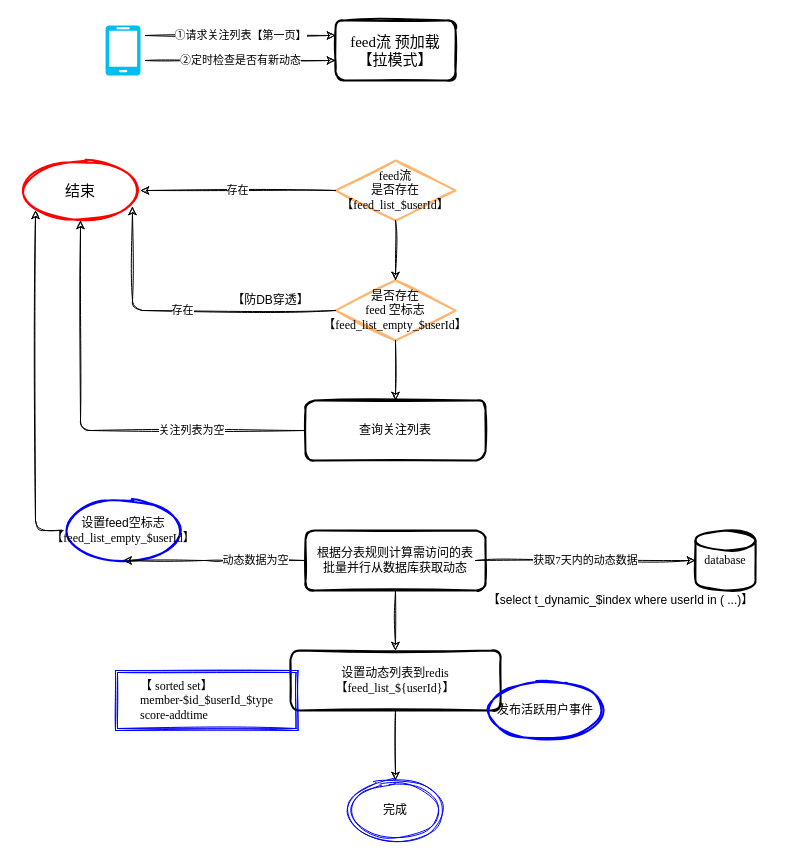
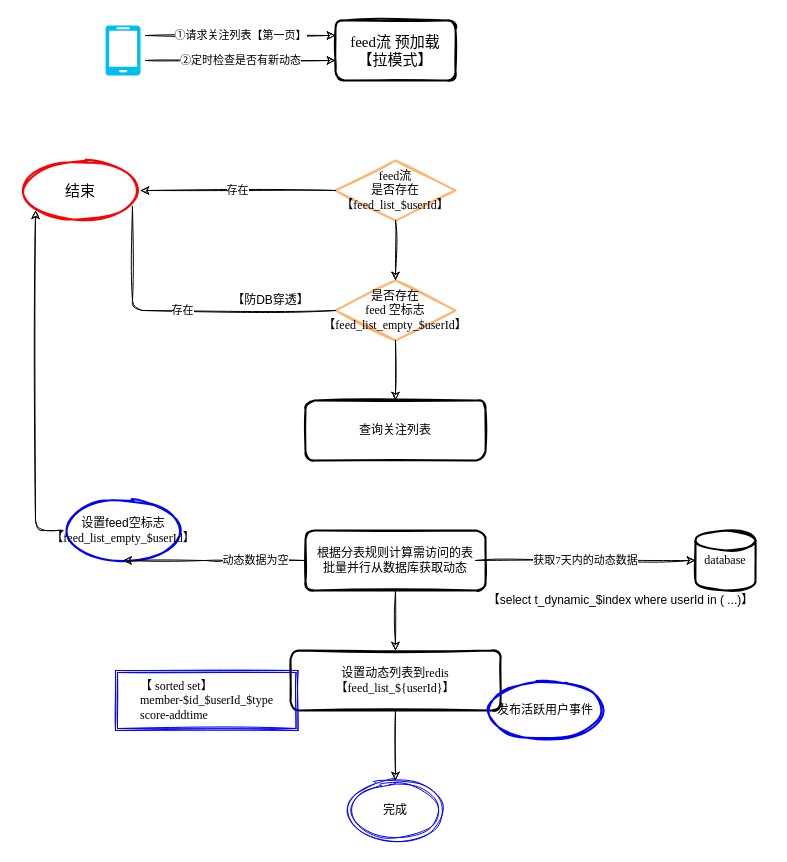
- <mxCell id="11" value="存在" style="endArrow=classic;html=1;entryX=0.933;entryY=0.767;entryDx=0;entryDy=0;sketch=1;exitX=0;exitY=0.5;exitDx=0;exitDy=0;edgeStyle=orthogonalEdgeStyle;entryPerimeter=0;" parent="1" source="9" target="7" edge="1"><mxGeometry width="50" height="50" relative="1" as="geometry"><mxPoint x="315" y="290" as="sourcePoint" /><mxPoint x="175" y="290" as="targetPoint" /></mxGeometry></mxCell>
+ <mxCell id="11" value="存在" style="endArrow=none;html=1;entryX=0.933;entryY=0.767;entryDx=0;entryDy=0;sketch=1;exitX=0;exitY=0.5;exitDx=0;exitDy=0;edgeStyle=orthogonalEdgeStyle;entryPerimeter=0;" parent="1" source="9" target="7" edge="1"><mxGeometry width="50" height="50" relative="1" as="geometry"><mxPoint x="315" y="290" as="sourcePoint" /><mxPoint x="175" y="290" as="targetPoint" /></mxGeometry></mxCell>
- <mxCell id="15" value="&lt;font face=&quot;Comic Sans MS&quot;&gt;关注列表为空&lt;/font&gt;" style="edgeStyle=elbowEdgeStyle;elbow=vertical;endArrow=classic;html=1;exitX=0;exitY=0.5;exitDx=0;exitDy=0;sketch=1;" parent="1" source="13" target="7" edge="1"><mxGeometry x="-0.474" width="50" height="50" relative="1" as="geometry"><mxPoint x="135" y="440" as="sourcePoint" /><mxPoint x="115" y="260" as="targetPoint" /><Array as="points"><mxPoint x="245" y="430" /><mxPoint x="155" y="260" /><mxPoint x="145" y="430" /><mxPoint x="175" y="370" /><mxPoint x="155" y="270" /><mxPoint x="165" y="220" /><mxPoint x="265" y="430" /><mxPoint x="185" y="380" /></Array><mxPoint as="offset" /></mxGeometry></mxCell>
